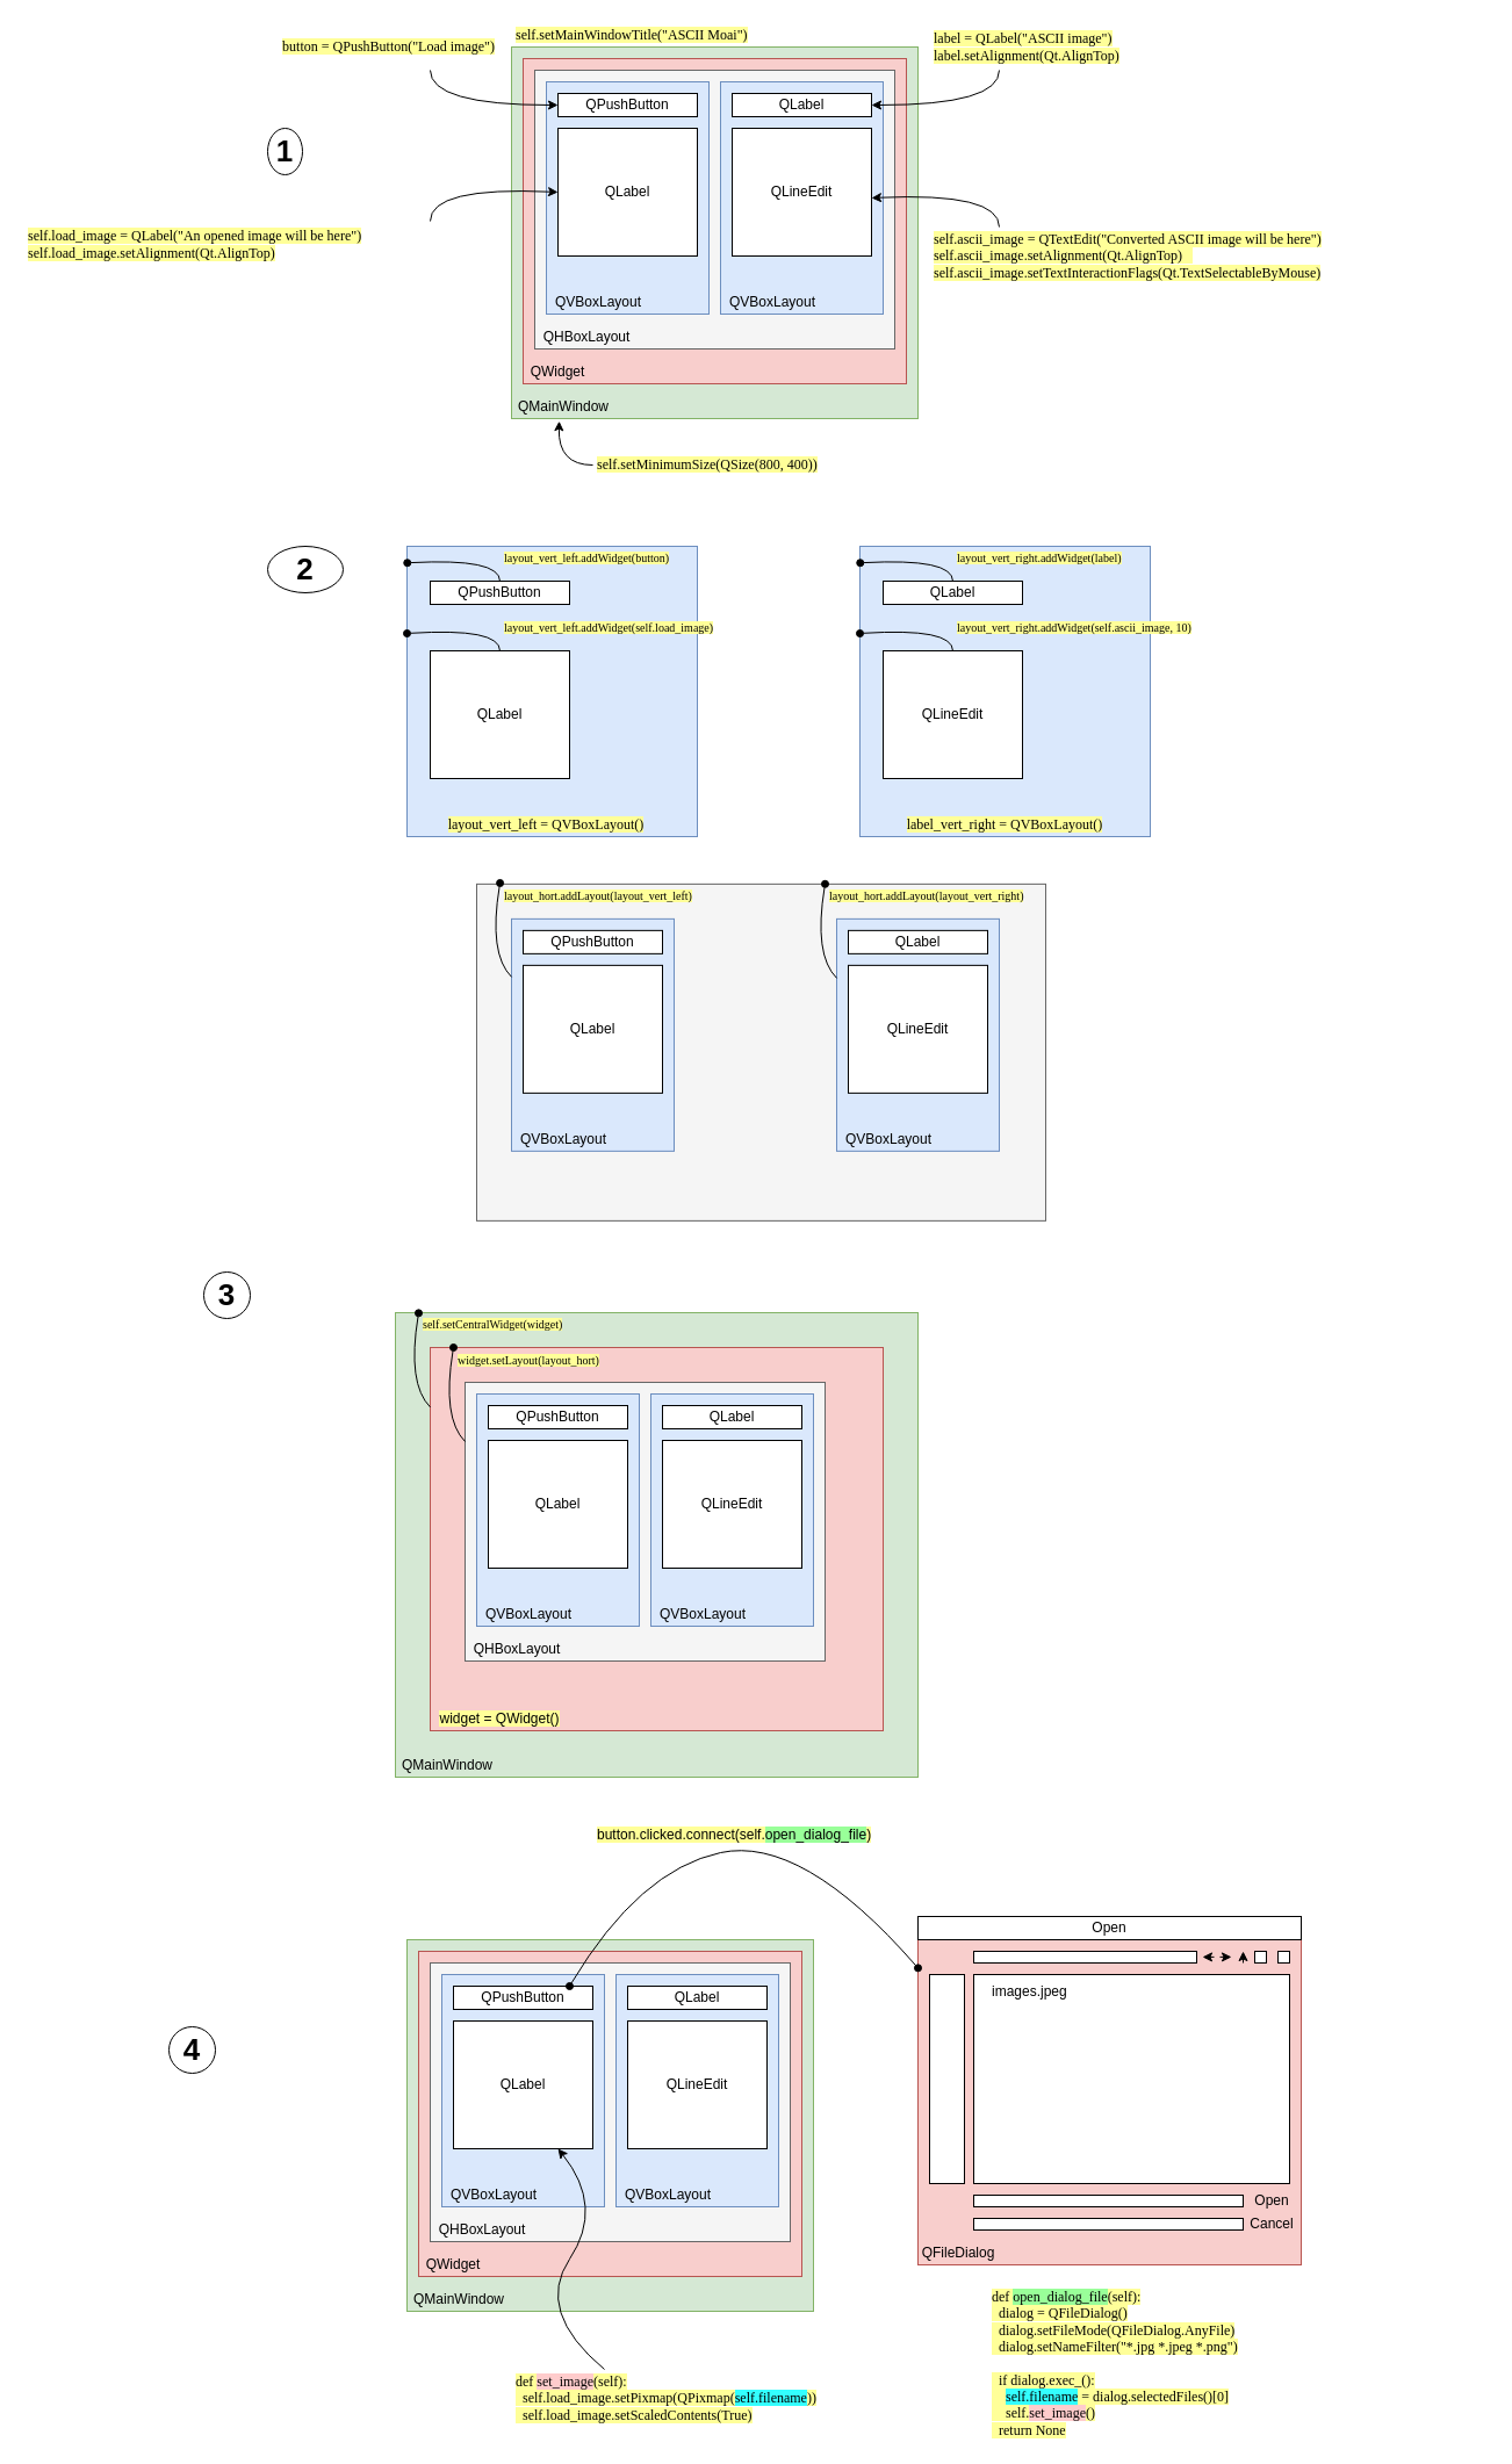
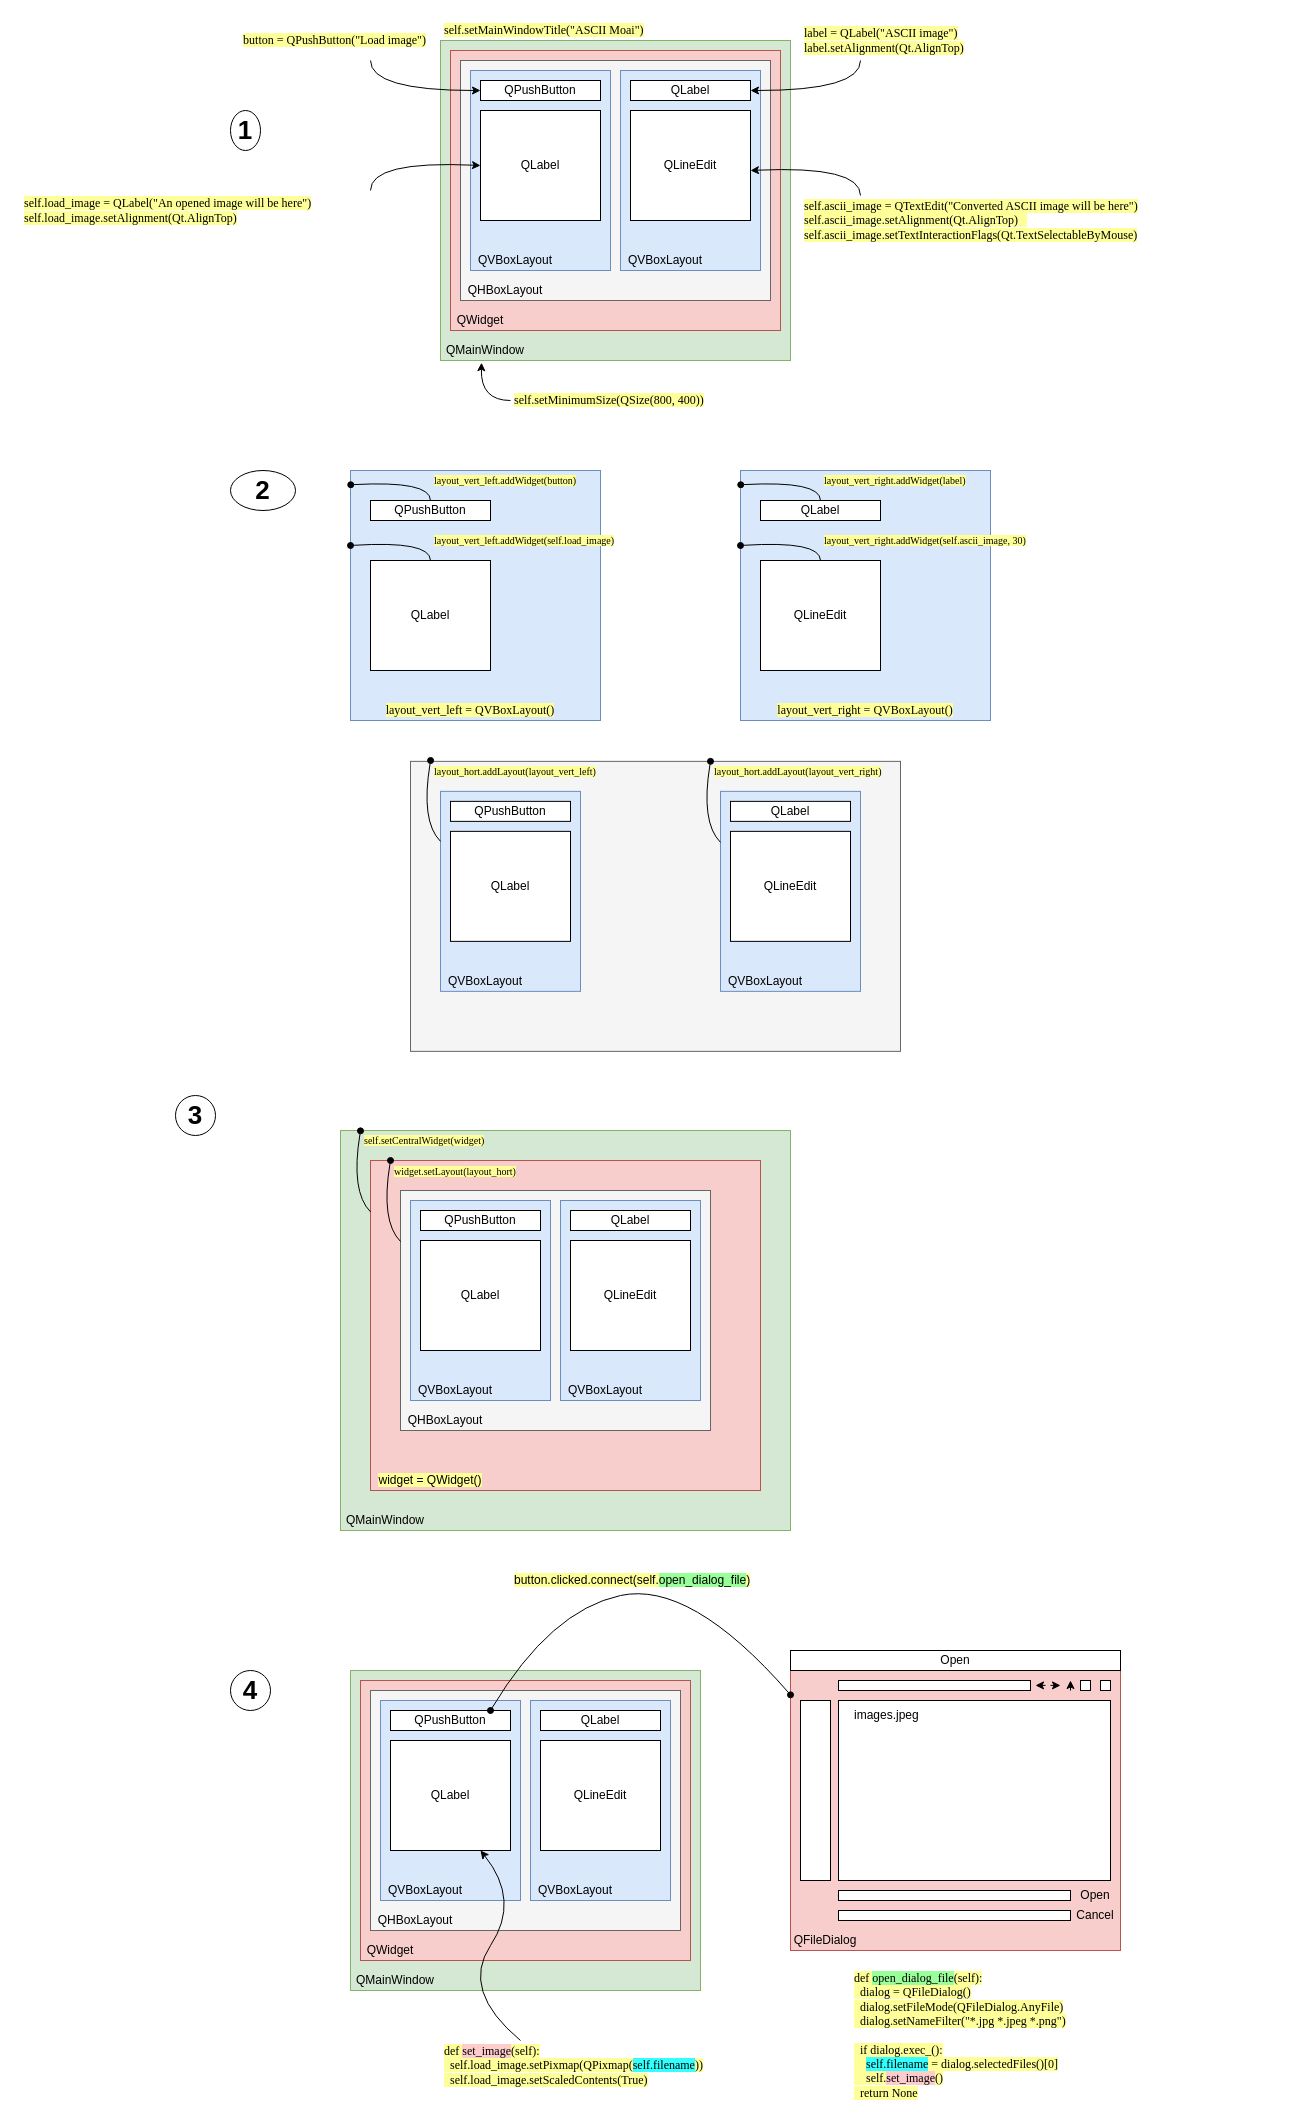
- <mxCell id="44" value="&lt;font style=&quot;font-size: 10px; background-color: rgb(255, 255, 153);&quot; data-font-src=&quot;https://fonts.googleapis.com/css?family=Roboto+Mono&quot; face=&quot;Roboto Mono&quot;&gt;layout_vert_right.addWidget(self.ascii_image, 10)&lt;/font&gt;" style="text;html=1;strokeColor=none;fillColor=none;align=left;verticalAlign=middle;whiteSpace=wrap;rounded=0;spacingLeft=2;" vertex="1" parent="1"><mxGeometry x="820" y="530" width="300" height="20" as="geometry" /></mxCell>
+ <mxCell id="44" value="&lt;font style=&quot;font-size: 10px; background-color: rgb(255, 255, 153);&quot; data-font-src=&quot;https://fonts.googleapis.com/css?family=Roboto+Mono&quot; face=&quot;Roboto Mono&quot;&gt;layout_vert_right.addWidget(self.ascii_image, 30)&lt;/font&gt;" style="text;html=1;strokeColor=none;fillColor=none;align=left;verticalAlign=middle;whiteSpace=wrap;rounded=0;spacingLeft=2;" vertex="1" parent="1"><mxGeometry x="820" y="530" width="300" height="20" as="geometry" /></mxCell>
- <mxCell id="39" value="&lt;font style=&quot;background-color: rgb(255, 255, 153);&quot; data-font-src=&quot;https://fonts.googleapis.com/css?family=Roboto+Mono&quot; face=&quot;Roboto Mono&quot;&gt;label_vert_right = QVBoxLayout()&lt;/font&gt;" style="text;html=1;strokeColor=none;fillColor=none;align=center;verticalAlign=middle;whiteSpace=wrap;rounded=0;" vertex="1" parent="1"><mxGeometry x="740" y="700" width="250" height="20" as="geometry" /></mxCell>
+ <mxCell id="39" value="&lt;font style=&quot;background-color: rgb(255, 255, 153);&quot; data-font-src=&quot;https://fonts.googleapis.com/css?family=Roboto+Mono&quot; face=&quot;Roboto Mono&quot;&gt;layout_vert_right = QVBoxLayout()&lt;/font&gt;" style="text;html=1;strokeColor=none;fillColor=none;align=center;verticalAlign=middle;whiteSpace=wrap;rounded=0;" vertex="1" parent="1"><mxGeometry x="740" y="700" width="250" height="20" as="geometry" /></mxCell>
- <mxCell id="98" value="&lt;font size=&quot;1&quot; style=&quot;&quot;&gt;&lt;b style=&quot;font-size: 26px;&quot;&gt;4&lt;/b&gt;&lt;/font&gt;" style="ellipse;whiteSpace=wrap;html=1;aspect=fixed;" vertex="1" parent="1"><mxGeometry x="145" y="1745" width="40" height="40" as="geometry" /></mxCell>
+ <mxCell id="98" value="&lt;font size=&quot;1&quot; style=&quot;&quot;&gt;&lt;b style=&quot;font-size: 26px;&quot;&gt;4&lt;/b&gt;&lt;/font&gt;" style="ellipse;whiteSpace=wrap;html=1;aspect=fixed;" vertex="1" parent="1"><mxGeometry x="230" y="1670" width="40" height="40" as="geometry" /></mxCell>
